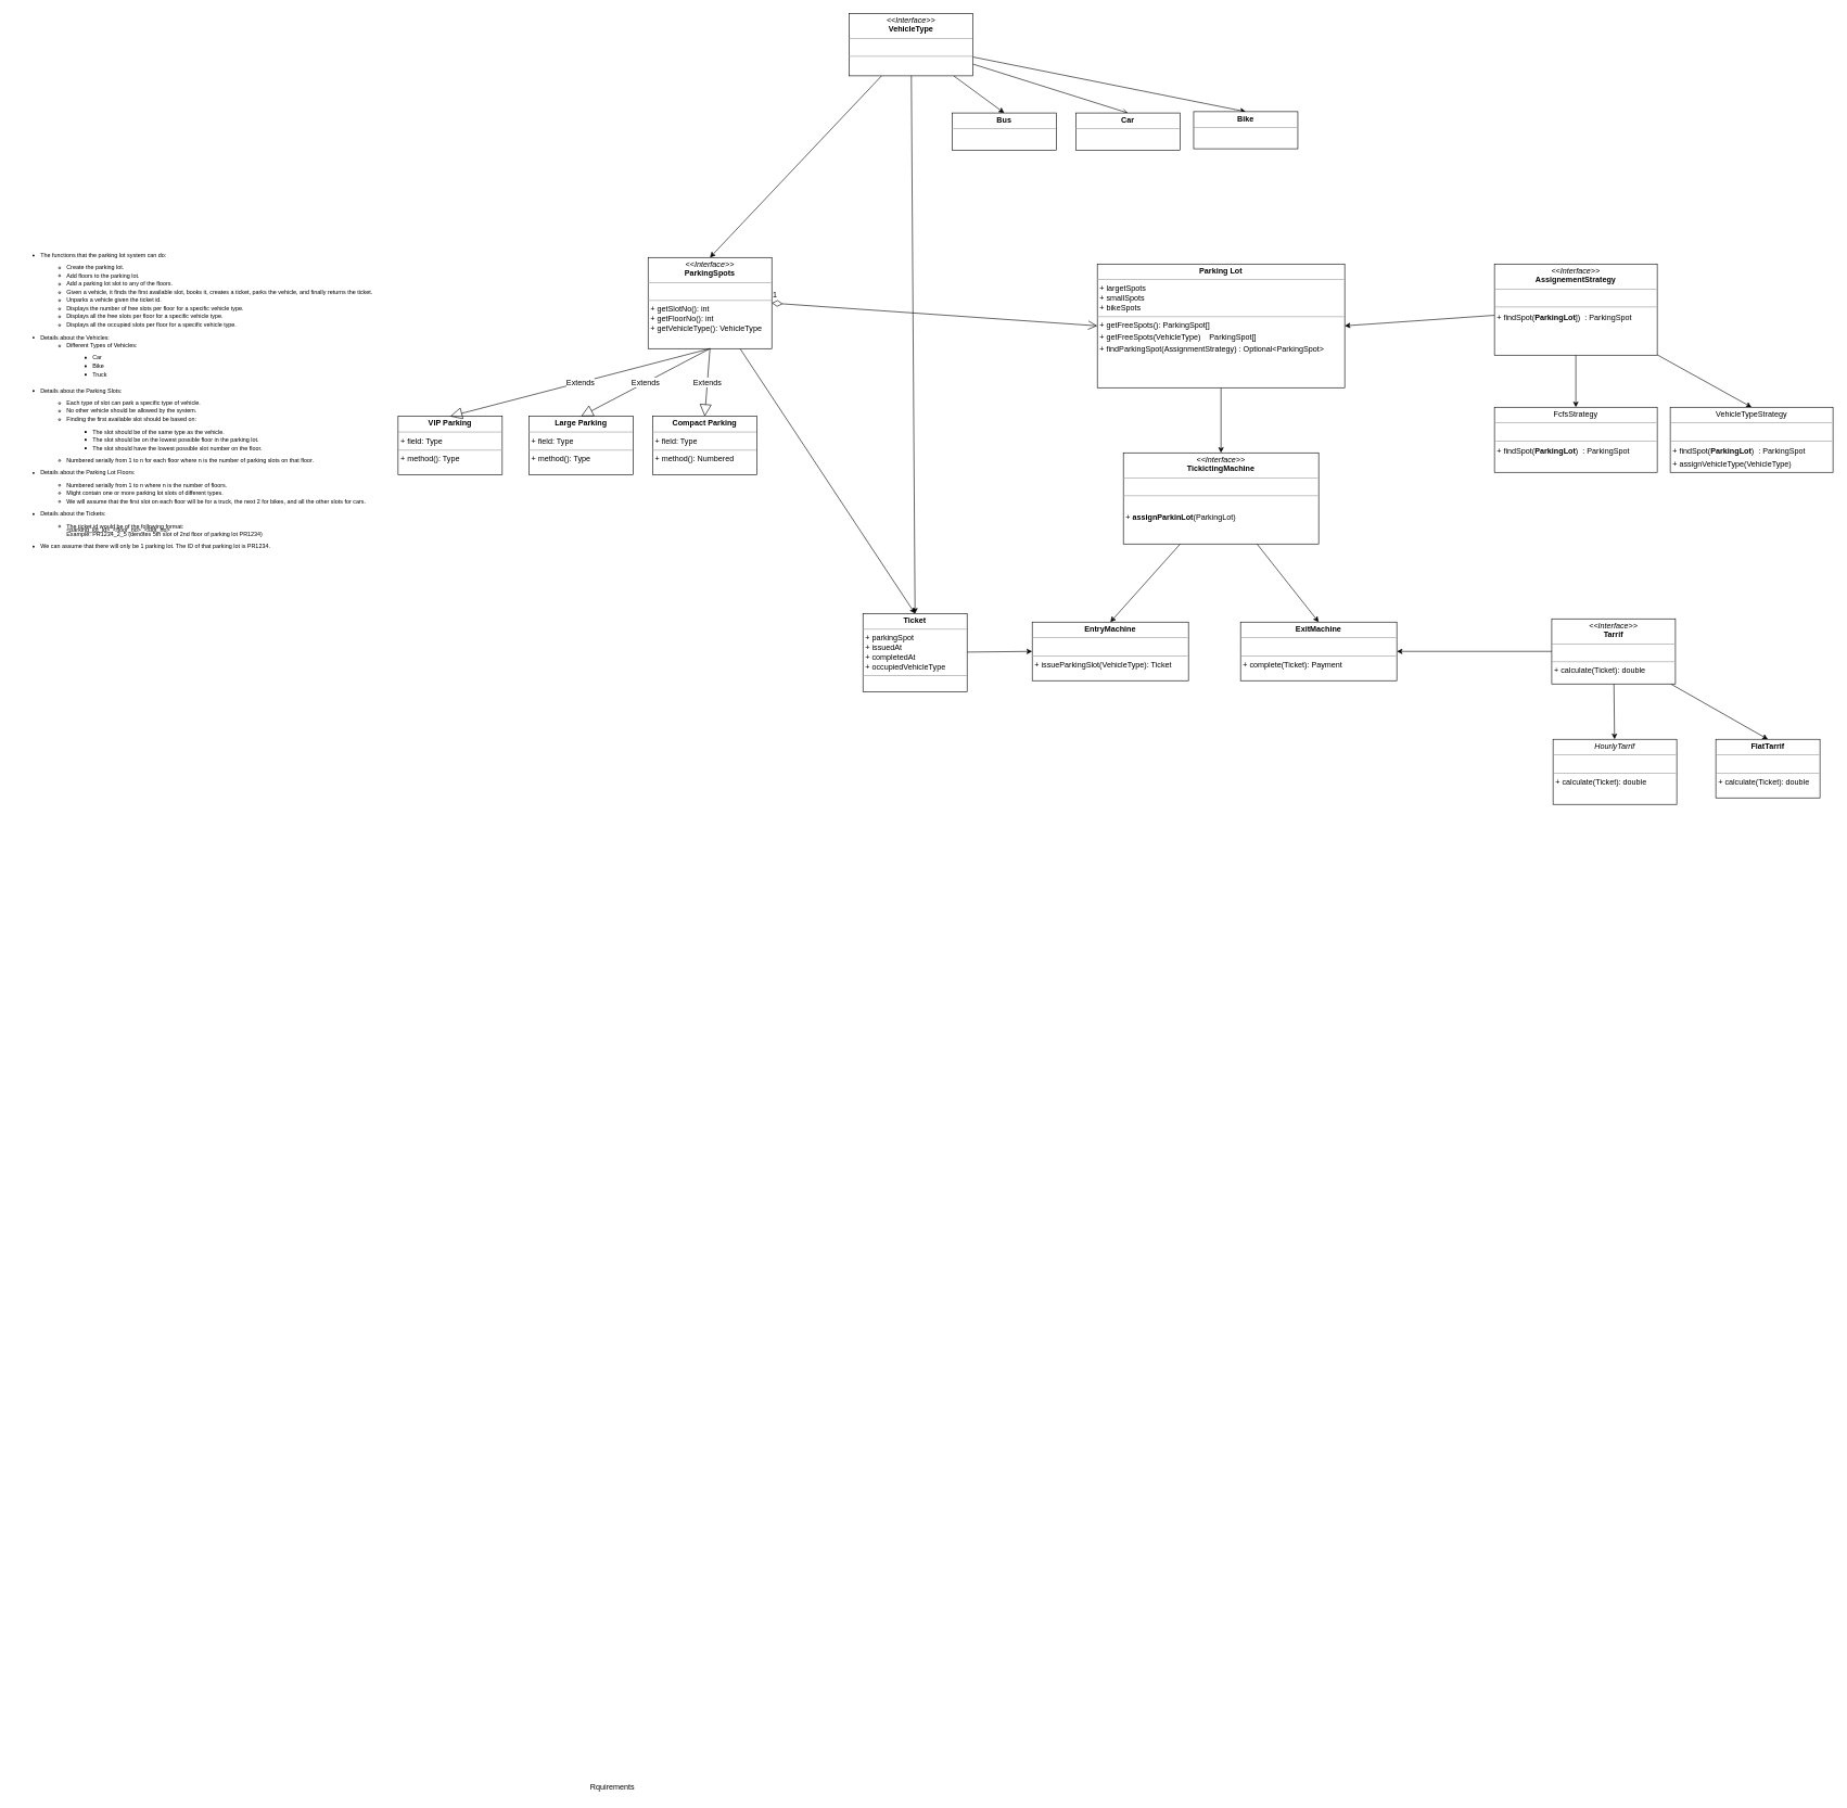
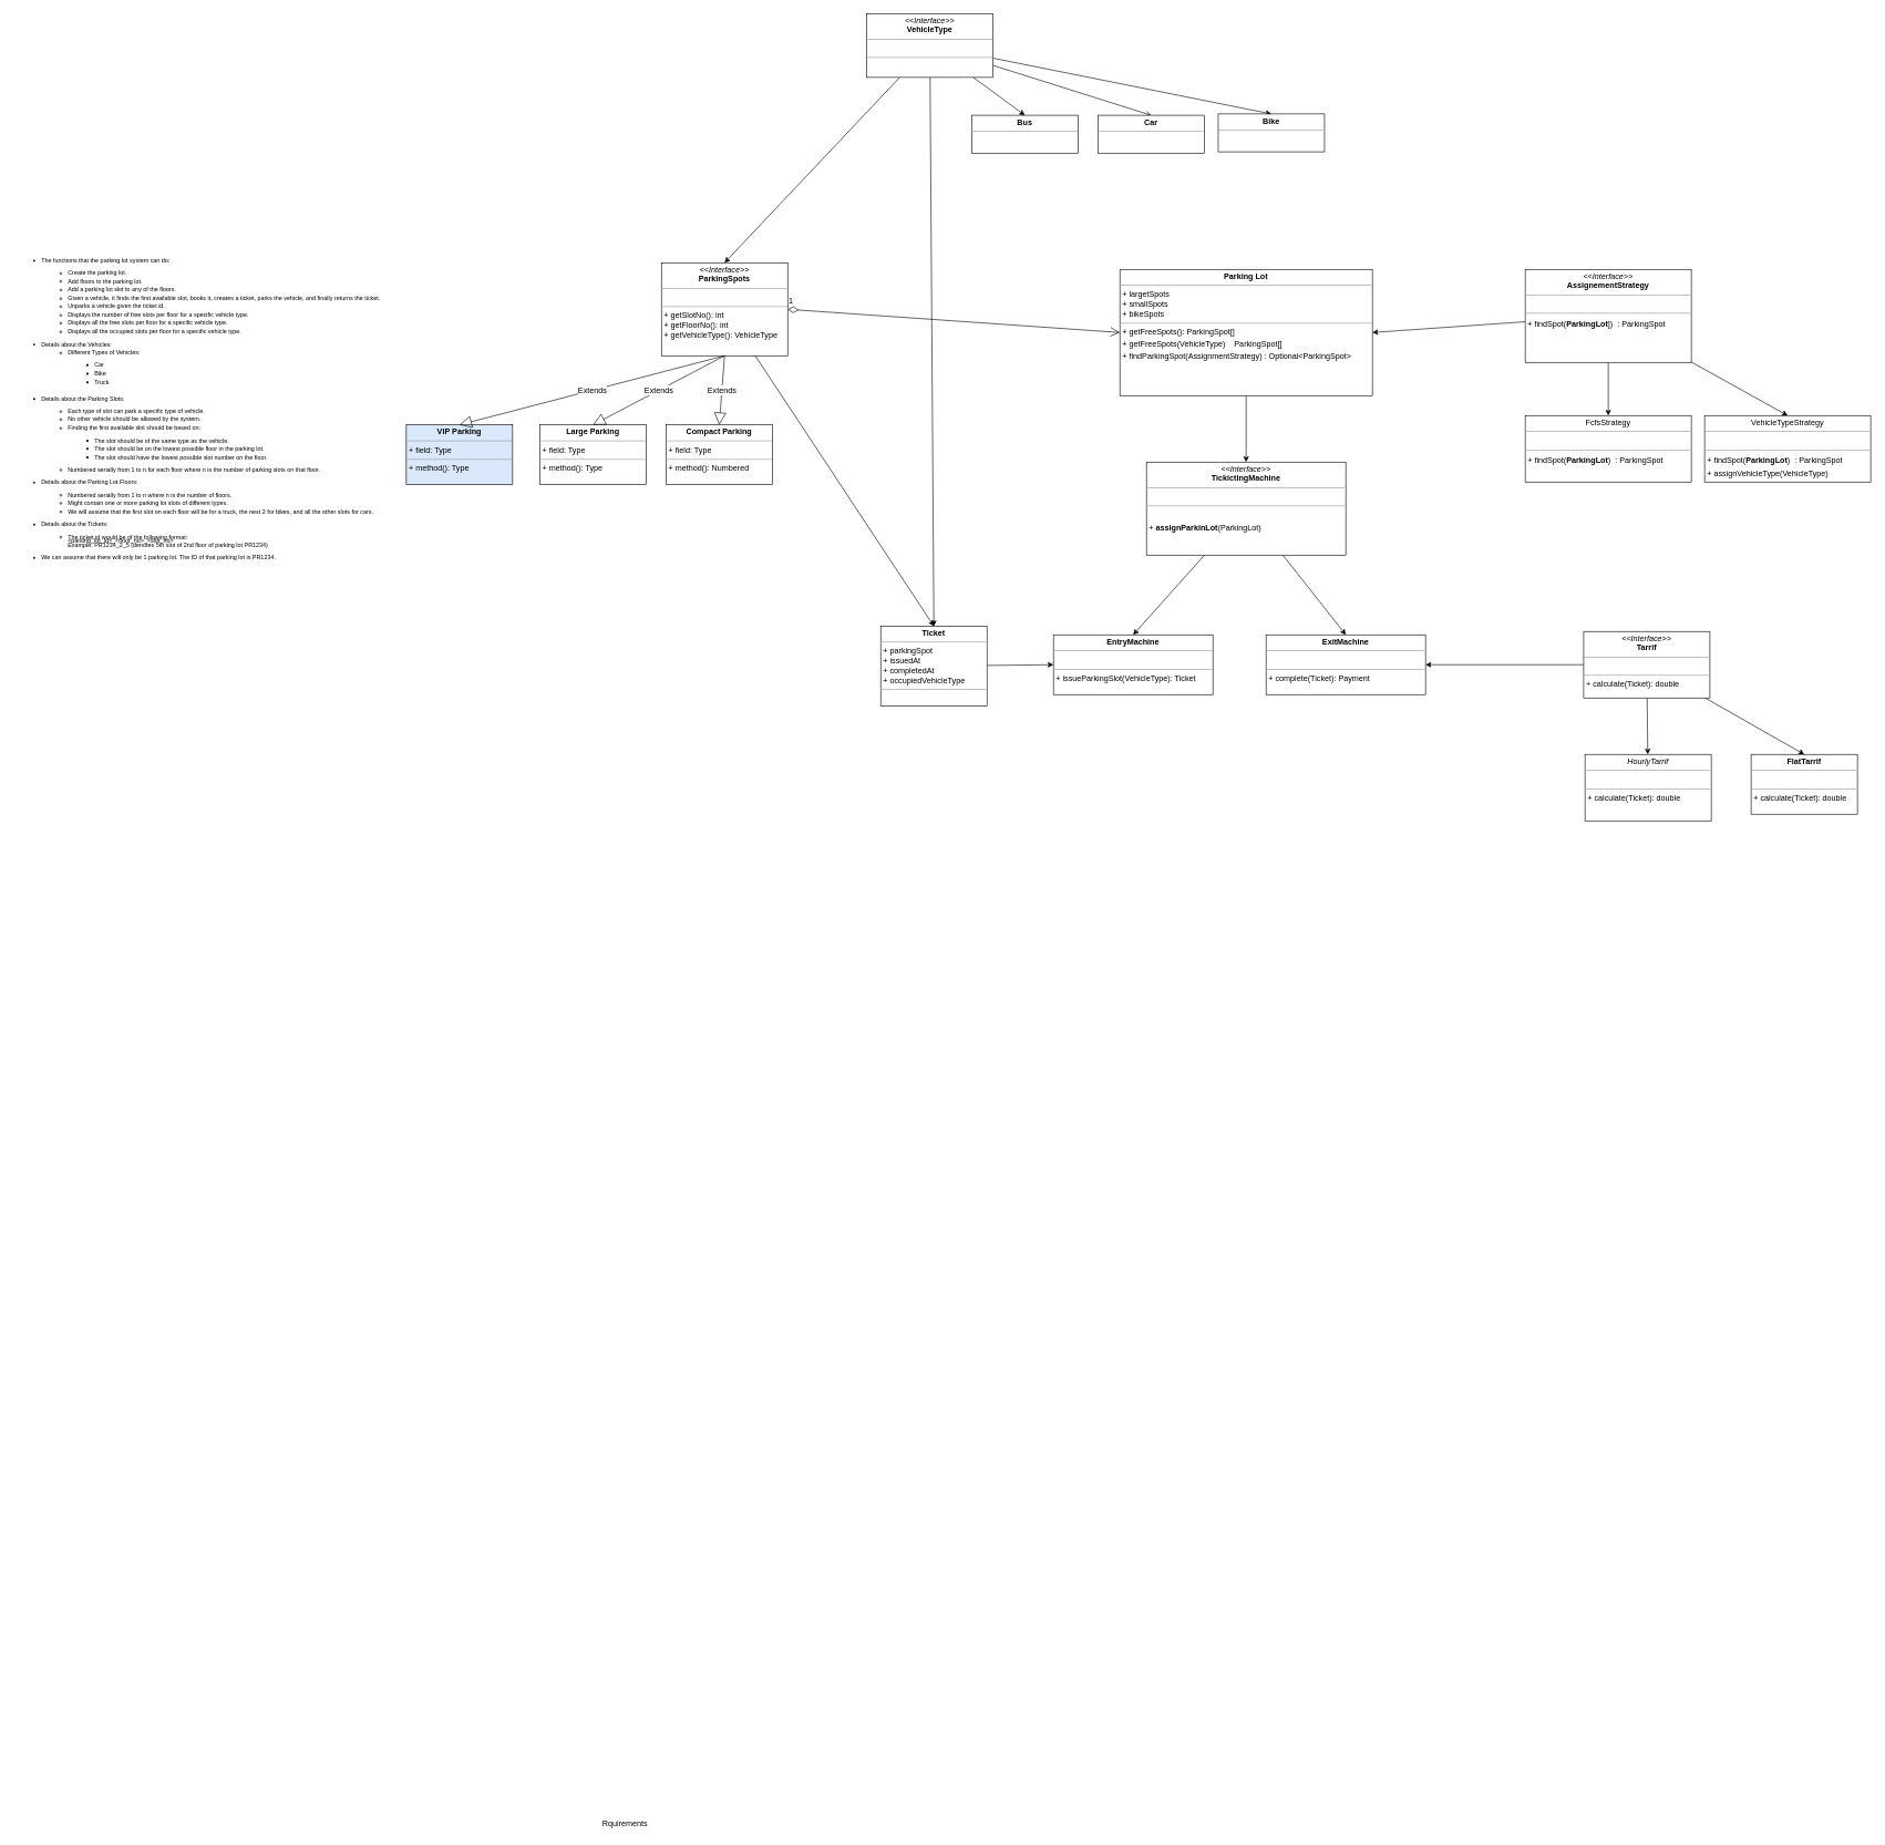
- <mxCell id="6" value="&lt;p style=&quot;margin: 0px ; margin-top: 4px ; text-align: center&quot;&gt;&lt;b&gt;VIP Parking&lt;/b&gt;&lt;/p&gt;&lt;hr size=&quot;1&quot;&gt;&lt;p style=&quot;margin: 0px ; margin-left: 4px&quot;&gt;+ field: Type&lt;/p&gt;&lt;hr size=&quot;1&quot;&gt;&lt;p style=&quot;margin: 0px ; margin-left: 4px&quot;&gt;+ method(): Type&lt;/p&gt;" style="verticalAlign=top;align=left;overflow=fill;fontSize=12;fontFamily=Helvetica;html=1;" vertex="1" parent="1"><mxGeometry x="611" y="639" width="160" height="90" as="geometry" /></mxCell>
+ <mxCell id="6" value="&lt;p style=&quot;margin: 0px ; margin-top: 4px ; text-align: center&quot;&gt;&lt;b&gt;VIP Parking&lt;/b&gt;&lt;/p&gt;&lt;hr size=&quot;1&quot;&gt;&lt;p style=&quot;margin: 0px ; margin-left: 4px&quot;&gt;+ field: Type&lt;/p&gt;&lt;hr size=&quot;1&quot;&gt;&lt;p style=&quot;margin: 0px ; margin-left: 4px&quot;&gt;+ method(): Type&lt;/p&gt;" style="verticalAlign=top;align=left;overflow=fill;fontSize=12;fontFamily=Helvetica;html=1;fillColor=#dae8fc;" vertex="1" parent="1"><mxGeometry x="611" y="639" width="160" height="90" as="geometry" /></mxCell>
